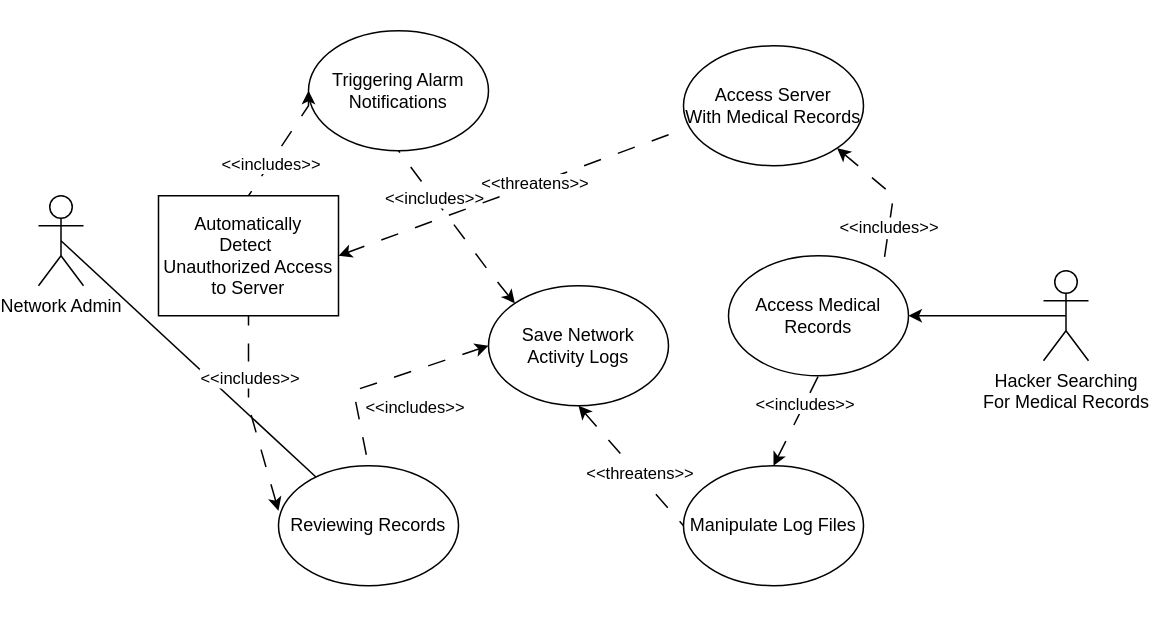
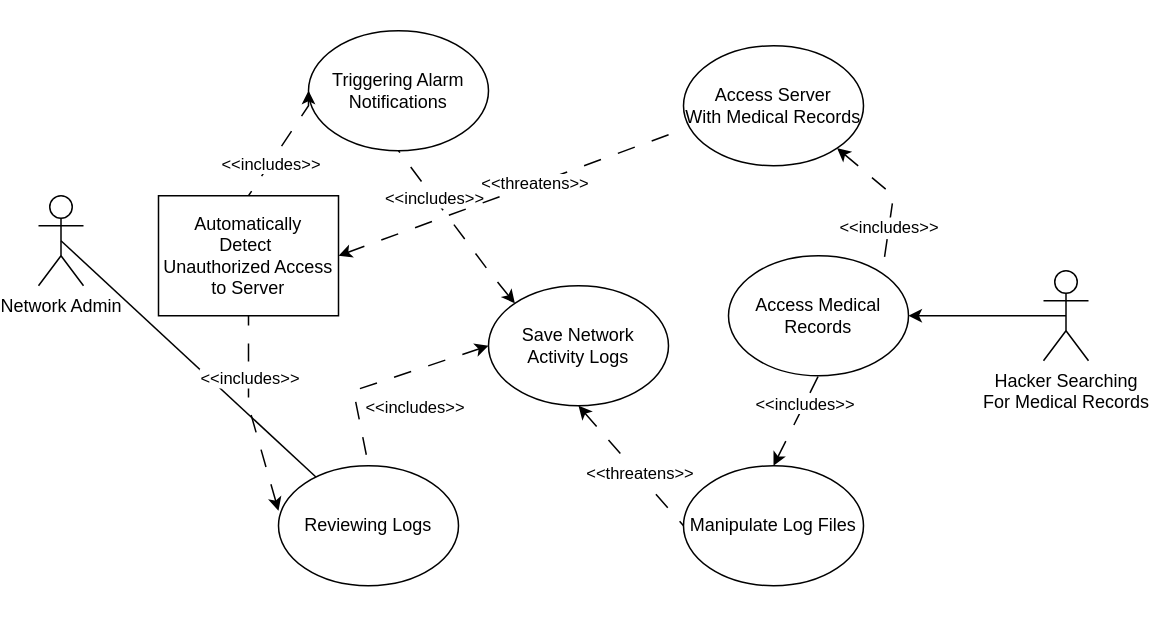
- <mxCell id="5" value="&lt;font color=&quot;#000000&quot;&gt;Reviewing Records&lt;/font&gt;" style="ellipse;whiteSpace=wrap;html=1;fillStyle=solid;fillColor=#FFFFFF;" parent="1" vertex="1"><mxGeometry x="180" y="310" width="120" height="80" as="geometry" /></mxCell>
+ <mxCell id="5" value="&lt;font color=&quot;#000000&quot;&gt;Reviewing Logs&lt;/font&gt;" style="ellipse;whiteSpace=wrap;html=1;fillStyle=solid;fillColor=#FFFFFF;" parent="1" vertex="1"><mxGeometry x="180" y="310" width="120" height="80" as="geometry" /></mxCell>
